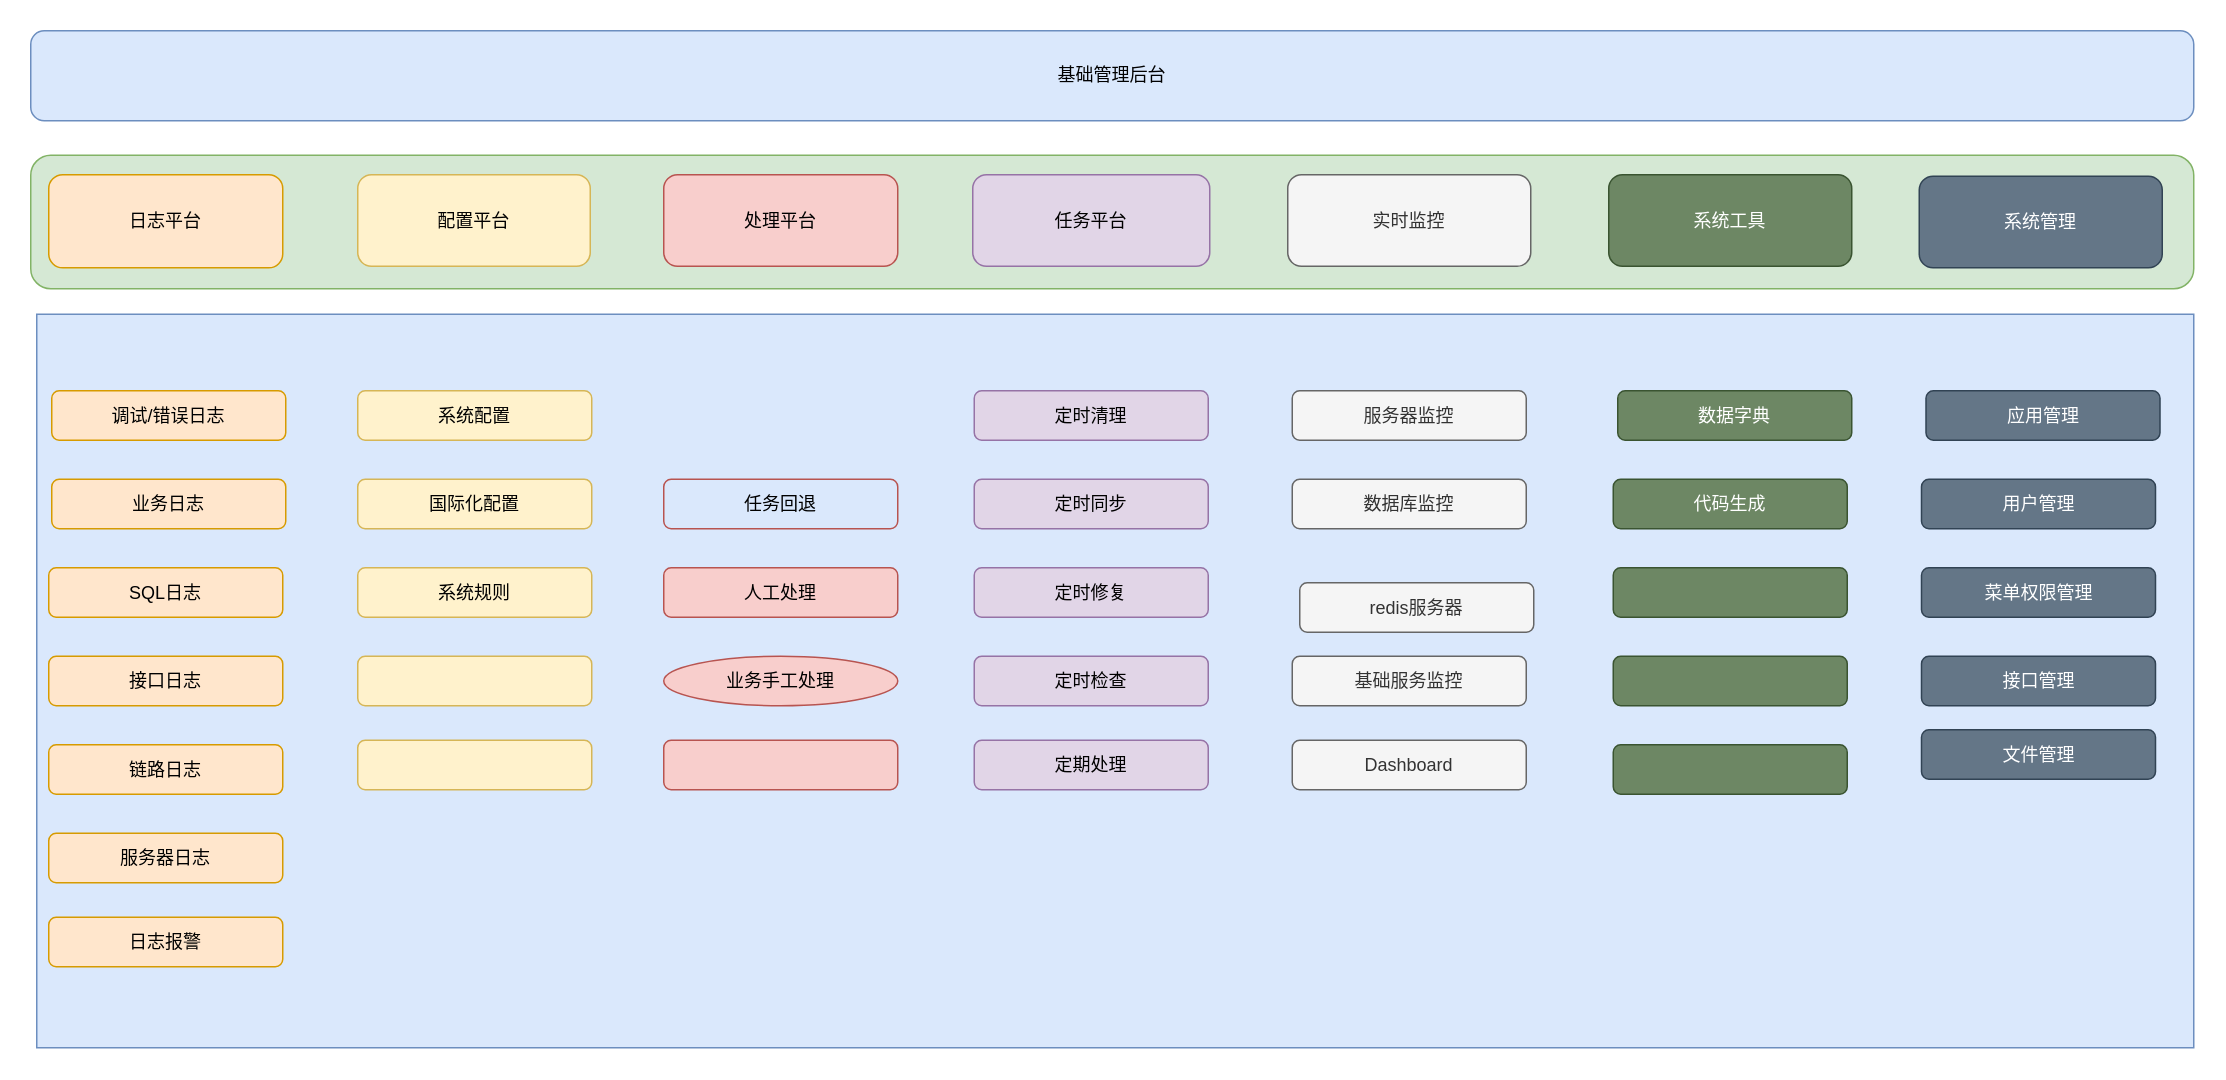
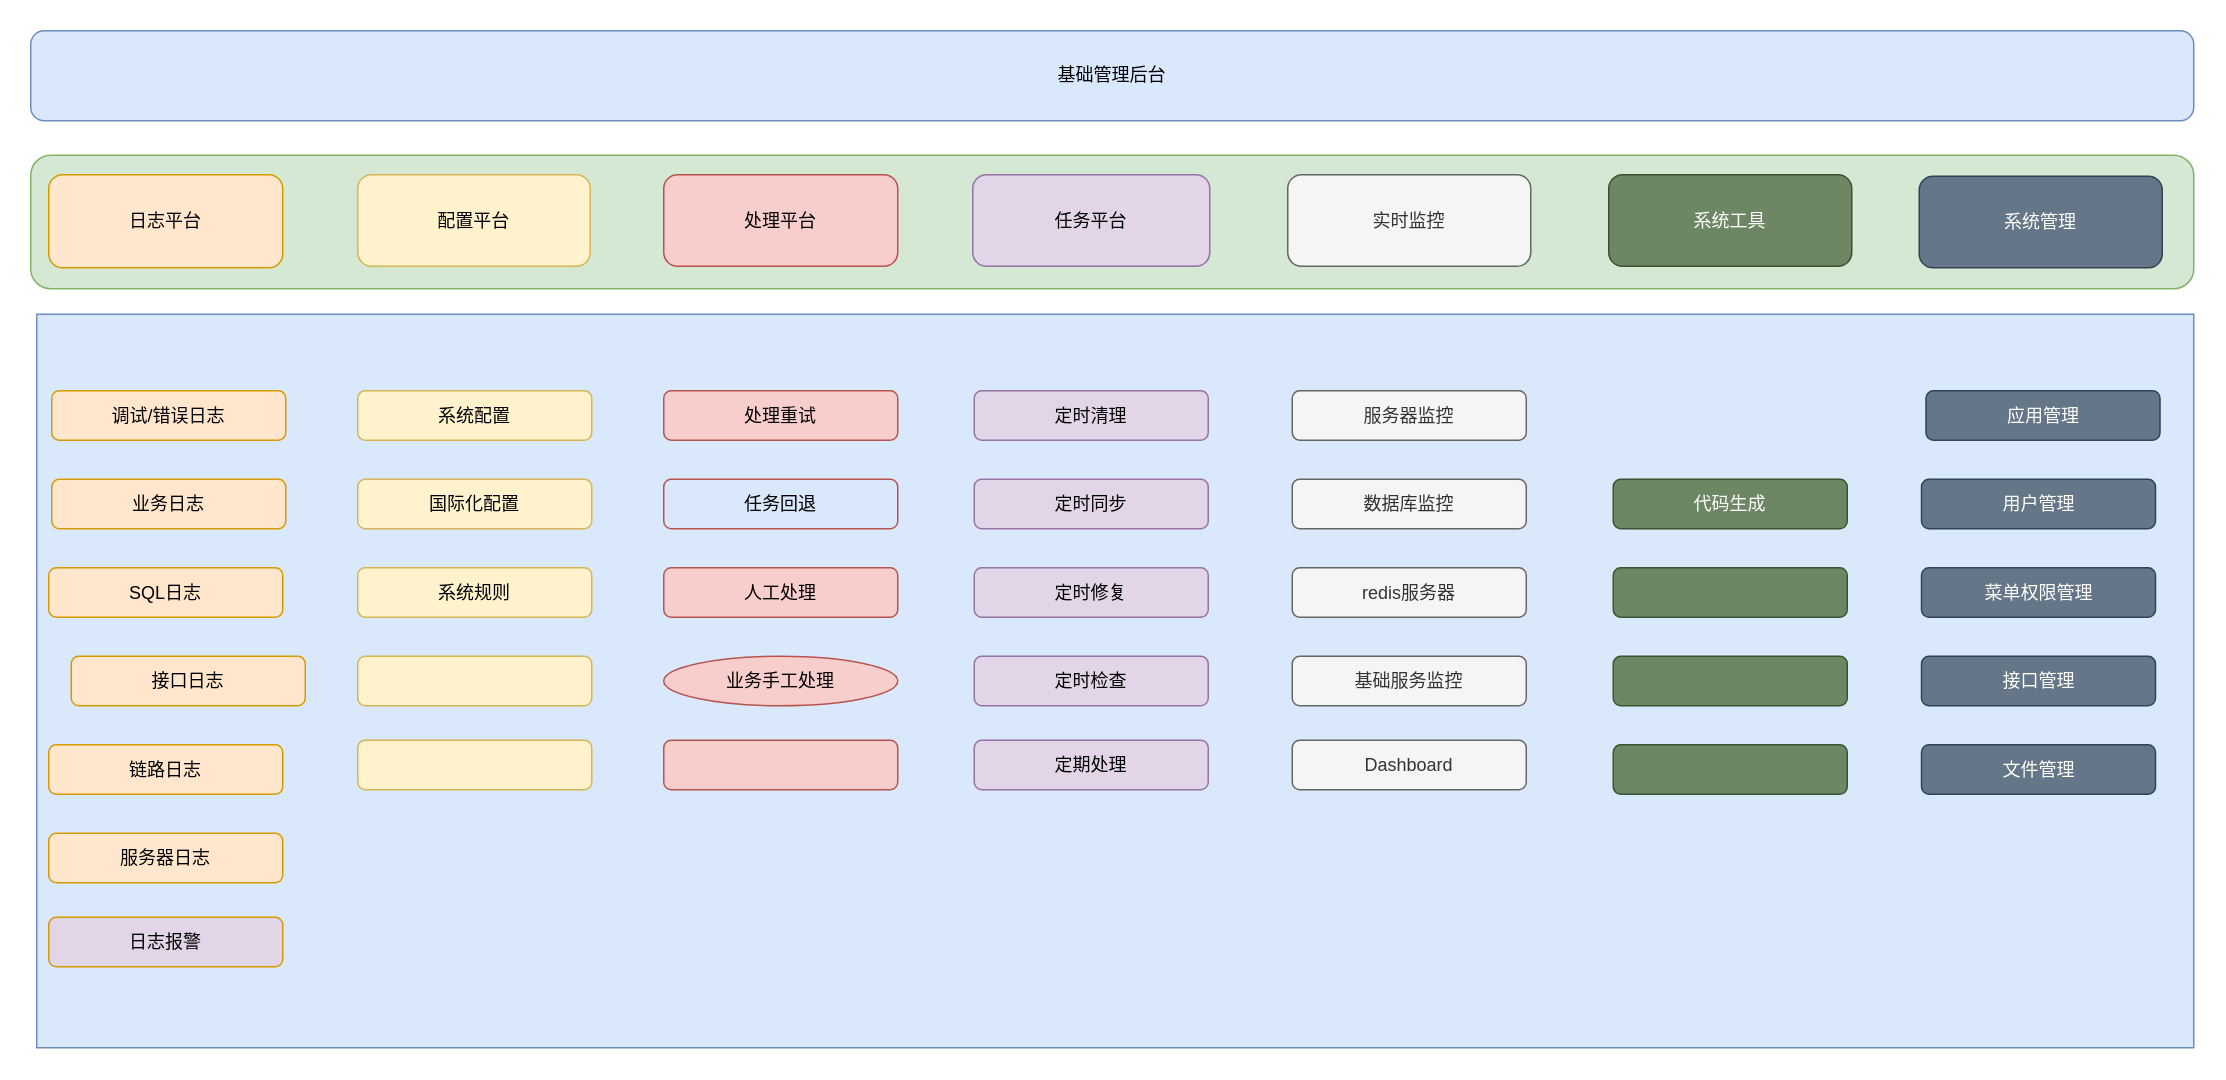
+ <mxCell id="20" value="处理重试" style="rounded=1;whiteSpace=wrap;html=1;fillColor=#f8cecc;strokeColor=#b85450;" parent="1" vertex="1"><mxGeometry x="442" y="260" width="156" height="33" as="geometry" /></mxCell>
- <mxCell id="40" value="数据字典" style="rounded=1;whiteSpace=wrap;html=1;fillColor=#6d8764;strokeColor=#3A5431;fontColor=#ffffff;" parent="1" vertex="1"><mxGeometry x="1078" y="260" width="156" height="33" as="geometry" /></mxCell>
- <mxCell id="32" value="redis服务器" style="rounded=1;whiteSpace=wrap;html=1;fillColor=#f5f5f5;strokeColor=#666666;fontColor=#333333;" parent="1" vertex="1"><mxGeometry x="866" y="388" width="156" height="33" as="geometry" /></mxCell>
+ <mxCell id="32" value="redis服务器" style="rounded=1;whiteSpace=wrap;html=1;fillColor=#f5f5f5;strokeColor=#666666;fontColor=#333333;" parent="1" vertex="1"><mxGeometry x="861" y="378" width="156" height="33" as="geometry" /></mxCell>
- <mxCell id="11" value="接口日志" style="rounded=1;whiteSpace=wrap;html=1;fillColor=#ffe6cc;strokeColor=#d79b00;" parent="1" vertex="1"><mxGeometry x="32" y="437" width="156" height="33" as="geometry" /></mxCell>
+ <mxCell id="11" value="接口日志" style="rounded=1;whiteSpace=wrap;html=1;fillColor=#ffe6cc;strokeColor=#d79b00;" parent="1" vertex="1"><mxGeometry x="47" y="437" width="156" height="33" as="geometry" /></mxCell>
- <mxCell id="45" value="文件管理" style="rounded=1;whiteSpace=wrap;html=1;fillColor=#647687;strokeColor=#314354;fontColor=#ffffff;" parent="1" vertex="1"><mxGeometry x="1280.5" y="486" width="156" height="33" as="geometry" /></mxCell>
+ <mxCell id="45" value="文件管理" style="rounded=1;whiteSpace=wrap;html=1;fillColor=#647687;strokeColor=#314354;fontColor=#ffffff;" parent="1" vertex="1"><mxGeometry x="1280.5" y="496" width="156" height="33" as="geometry" /></mxCell>
- <mxCell id="14" value="日志报警" style="rounded=1;whiteSpace=wrap;html=1;fillColor=#ffe6cc;strokeColor=#d79b00;" parent="1" vertex="1"><mxGeometry x="32" y="611" width="156" height="33" as="geometry" /></mxCell>
+ <mxCell id="14" value="日志报警" style="rounded=1;whiteSpace=wrap;html=1;fillColor=#e1d5e7;strokeColor=#d79b00;" parent="1" vertex="1"><mxGeometry x="32" y="611" width="156" height="33" as="geometry" /></mxCell>
